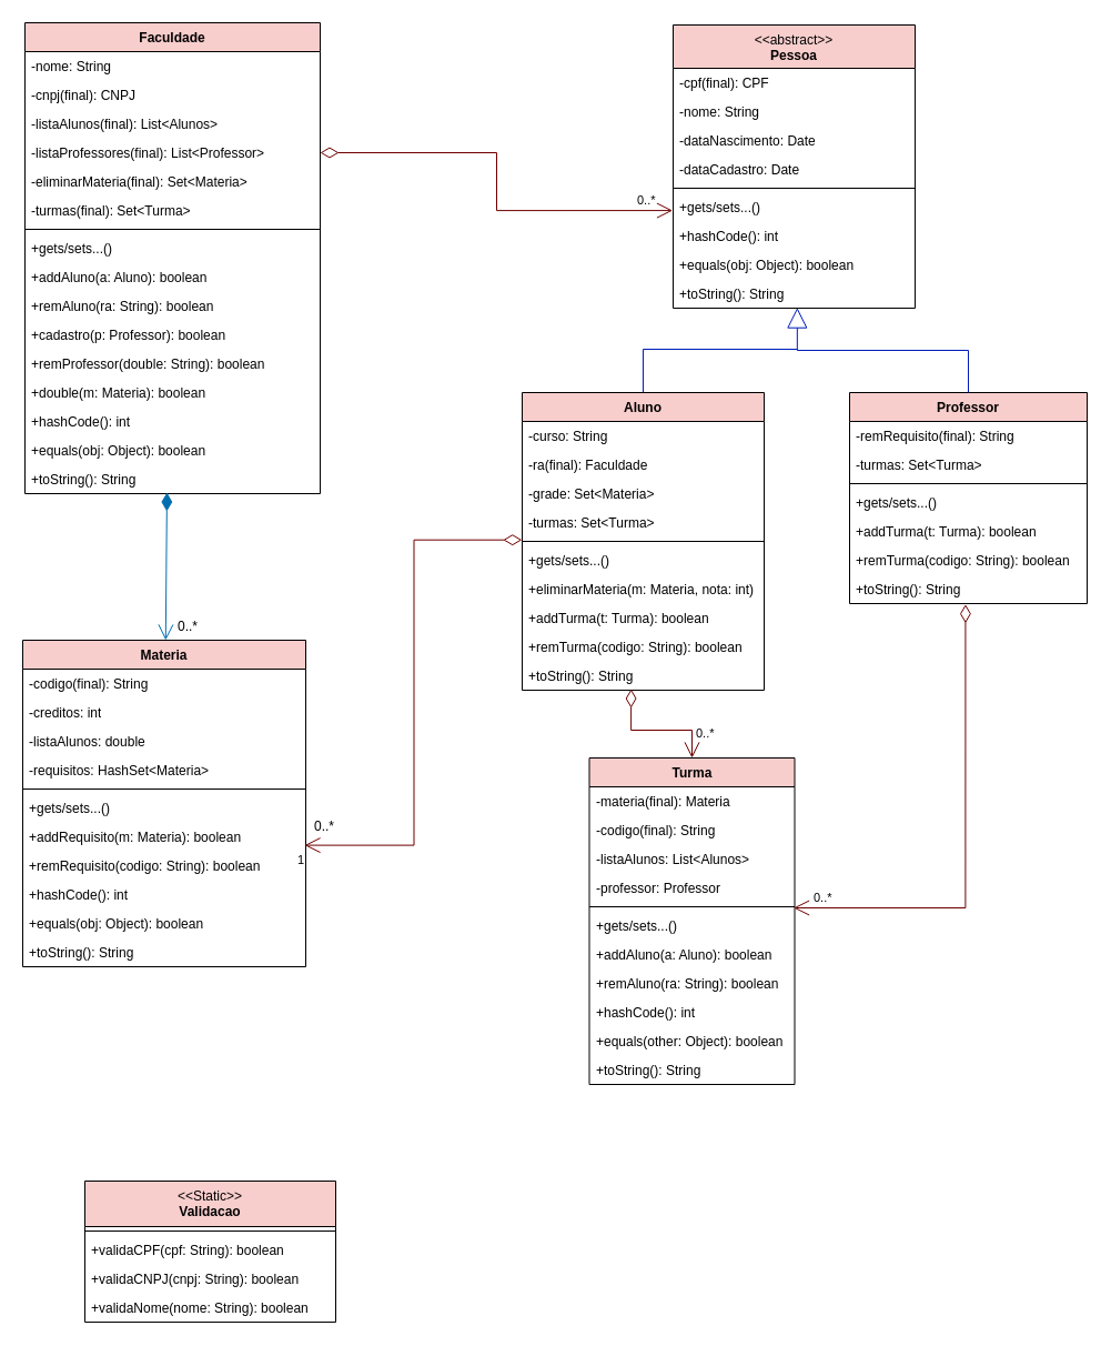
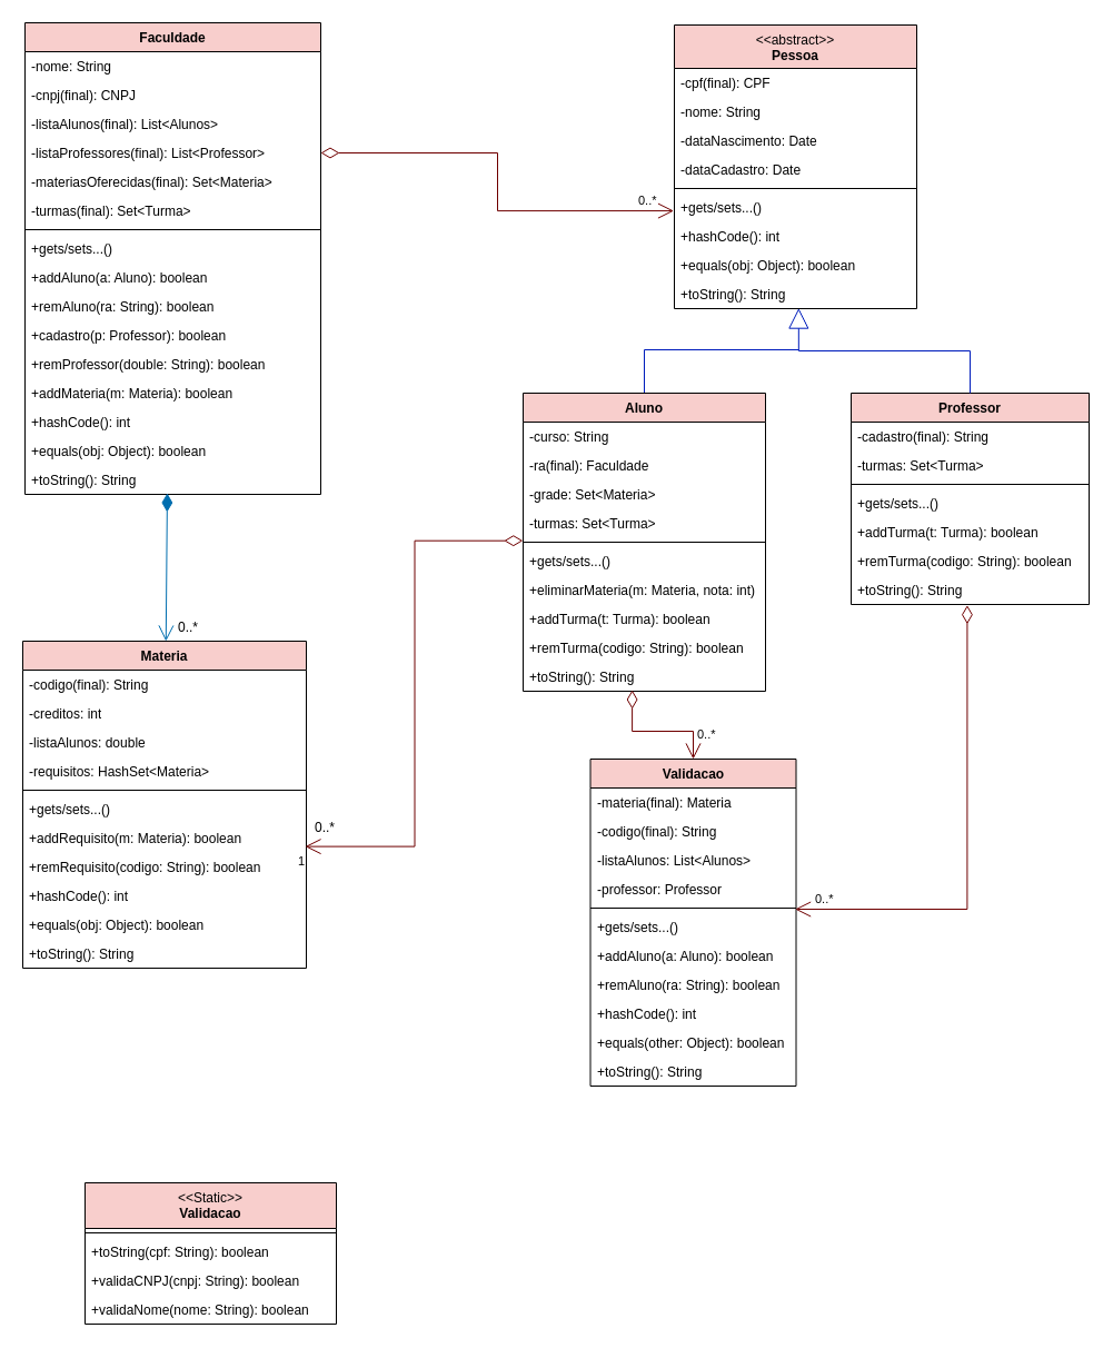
- <mxCell id="7" value="-eliminarMateria(final): Set&amp;lt;Materia&amp;gt;" style="text;strokeColor=none;fillColor=none;align=left;verticalAlign=top;spacingLeft=4;spacingRight=4;overflow=hidden;rotatable=0;points=[[0,0.5],[1,0.5]];portConstraint=eastwest;whiteSpace=wrap;html=1;" vertex="1" parent="2"><mxGeometry y="130" width="266" height="26" as="geometry" /></mxCell>
+ <mxCell id="7" value="-materiasOferecidas(final): Set&amp;lt;Materia&amp;gt;" style="text;strokeColor=none;fillColor=none;align=left;verticalAlign=top;spacingLeft=4;spacingRight=4;overflow=hidden;rotatable=0;points=[[0,0.5],[1,0.5]];portConstraint=eastwest;whiteSpace=wrap;html=1;" vertex="1" parent="2"><mxGeometry y="130" width="266" height="26" as="geometry" /></mxCell>
- <mxCell id="15" value="+double(m: Materia): boolean" style="text;strokeColor=none;fillColor=none;align=left;verticalAlign=top;spacingLeft=4;spacingRight=4;overflow=hidden;rotatable=0;points=[[0,0.5],[1,0.5]];portConstraint=eastwest;whiteSpace=wrap;html=1;" vertex="1" parent="2"><mxGeometry y="320" width="266" height="26" as="geometry" /></mxCell>
+ <mxCell id="15" value="+addMateria(m: Materia): boolean" style="text;strokeColor=none;fillColor=none;align=left;verticalAlign=top;spacingLeft=4;spacingRight=4;overflow=hidden;rotatable=0;points=[[0,0.5],[1,0.5]];portConstraint=eastwest;whiteSpace=wrap;html=1;" vertex="1" parent="2"><mxGeometry y="320" width="266" height="26" as="geometry" /></mxCell>
- <mxCell id="44" value="-remRequisito(final): String" style="text;strokeColor=none;fillColor=none;align=left;verticalAlign=top;spacingLeft=4;spacingRight=4;overflow=hidden;rotatable=0;points=[[0,0.5],[1,0.5]];portConstraint=eastwest;whiteSpace=wrap;html=1;" vertex="1" parent="43"><mxGeometry y="26" width="214" height="26" as="geometry" /></mxCell>
+ <mxCell id="44" value="-cadastro(final): String" style="text;strokeColor=none;fillColor=none;align=left;verticalAlign=top;spacingLeft=4;spacingRight=4;overflow=hidden;rotatable=0;points=[[0,0.5],[1,0.5]];portConstraint=eastwest;whiteSpace=wrap;html=1;" vertex="1" parent="43"><mxGeometry y="26" width="214" height="26" as="geometry" /></mxCell>
- <mxCell id="51" value="Turma" style="swimlane;fontStyle=1;align=center;verticalAlign=top;childLayout=stackLayout;horizontal=1;startSize=26;horizontalStack=0;resizeParent=1;resizeParentMax=0;resizeLast=0;collapsible=1;marginBottom=0;whiteSpace=wrap;html=1;fillColor=#f8cecc;strokeColor=#000000;" vertex="1" parent="1"><mxGeometry x="530.5" y="682" width="185" height="294" as="geometry" /></mxCell>
+ <mxCell id="51" value="Validacao" style="swimlane;fontStyle=1;align=center;verticalAlign=top;childLayout=stackLayout;horizontal=1;startSize=26;horizontalStack=0;resizeParent=1;resizeParentMax=0;resizeLast=0;collapsible=1;marginBottom=0;whiteSpace=wrap;html=1;fillColor=#f8cecc;strokeColor=#000000;" vertex="1" parent="1"><mxGeometry x="530.5" y="682" width="185" height="294" as="geometry" /></mxCell>
- <mxCell id="65" value="+validaCPF(cpf: String): boolean" style="text;strokeColor=none;fillColor=none;align=left;verticalAlign=top;spacingLeft=4;spacingRight=4;overflow=hidden;rotatable=0;points=[[0,0.5],[1,0.5]];portConstraint=eastwest;whiteSpace=wrap;html=1;" vertex="1" parent="63"><mxGeometry y="49" width="226" height="26" as="geometry" /></mxCell>
+ <mxCell id="65" value="+toString(cpf: String): boolean" style="text;strokeColor=none;fillColor=none;align=left;verticalAlign=top;spacingLeft=4;spacingRight=4;overflow=hidden;rotatable=0;points=[[0,0.5],[1,0.5]];portConstraint=eastwest;whiteSpace=wrap;html=1;" vertex="1" parent="63"><mxGeometry y="49" width="226" height="26" as="geometry" /></mxCell>
